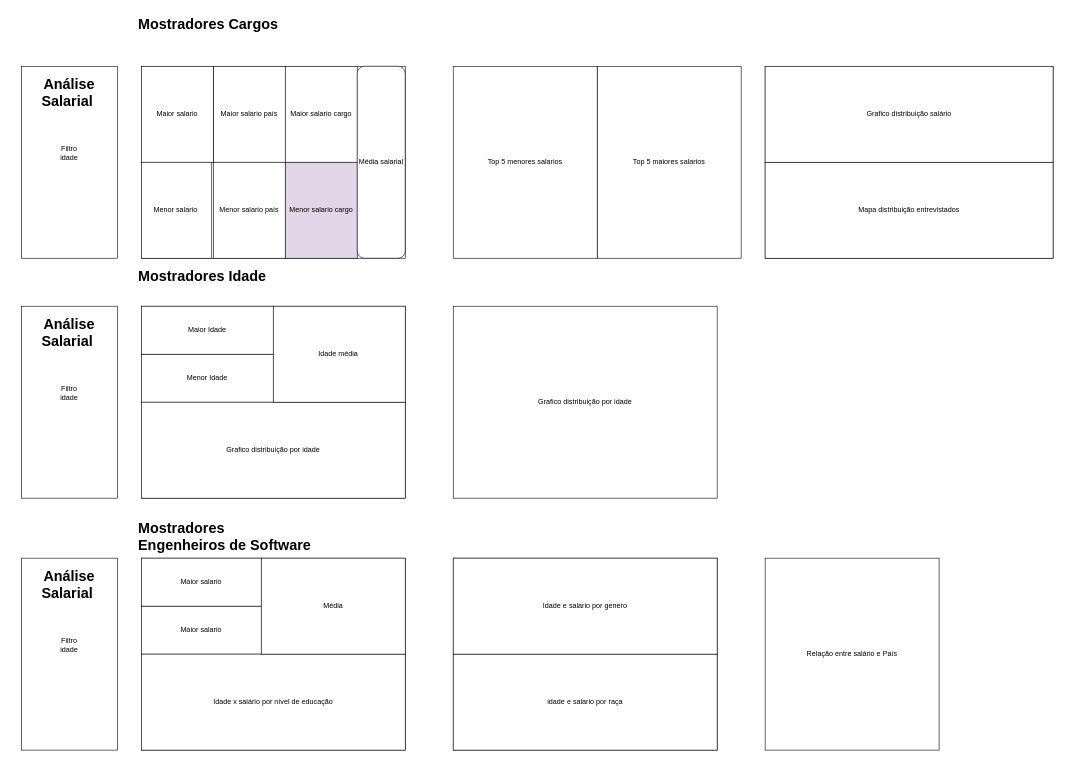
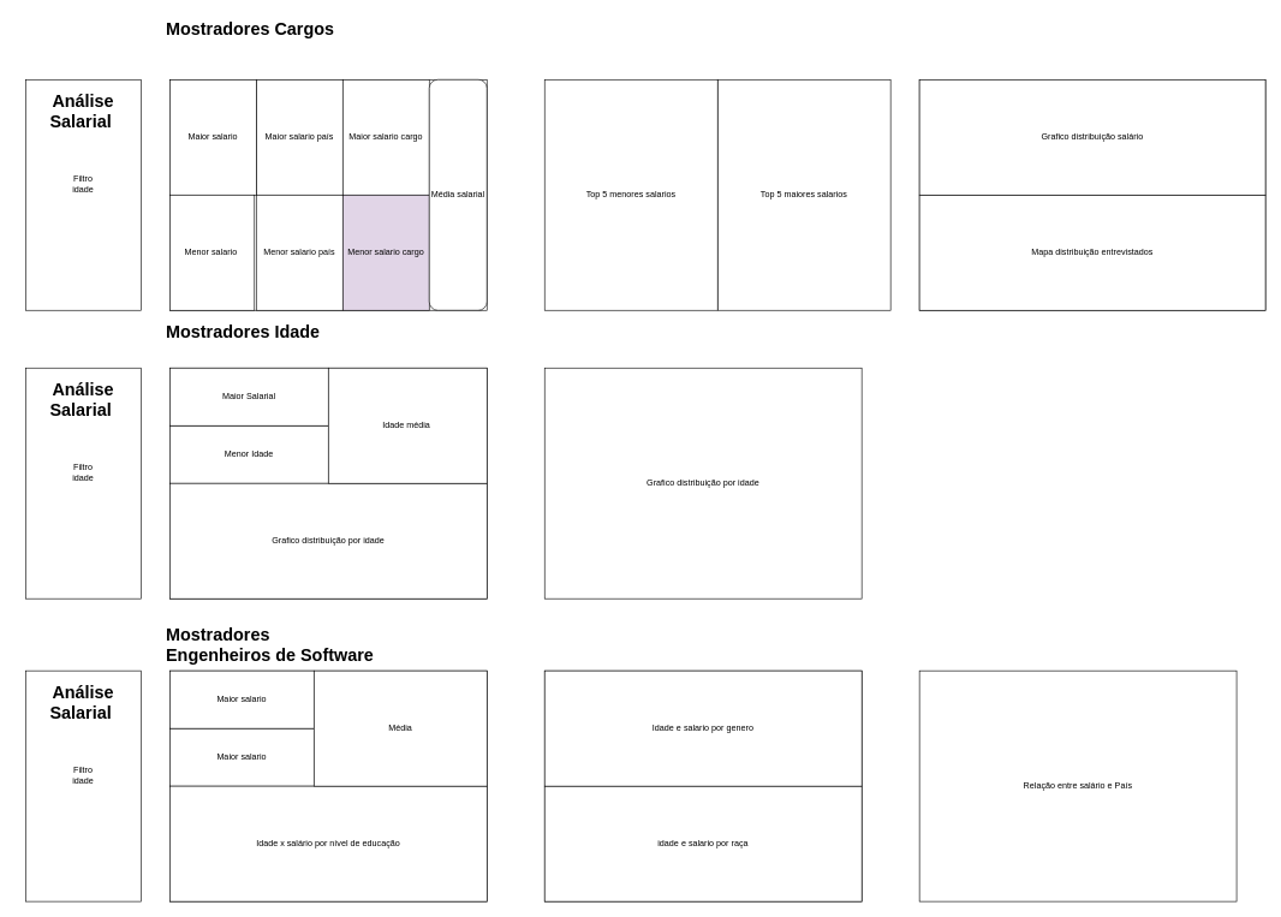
- <mxCell id="14" value="Maior Idade" style="rounded=0;whiteSpace=wrap;html=1;" parent="1" vertex="1"><mxGeometry x="235" y="510" width="220" height="80" as="geometry" /></mxCell>
+ <mxCell id="14" value="Maior Salarial" style="rounded=0;whiteSpace=wrap;html=1;" parent="1" vertex="1"><mxGeometry x="235" y="510" width="220" height="80" as="geometry" /></mxCell>
- <mxCell id="41" value="Relação entre salário e País" style="rounded=0;whiteSpace=wrap;html=1;" vertex="1" parent="1"><mxGeometry x="1275" y="930" width="290" height="320" as="geometry" /></mxCell>
+ <mxCell id="41" value="Relação entre salário e País" style="rounded=0;whiteSpace=wrap;html=1;" vertex="1" parent="1"><mxGeometry x="1275" y="930" width="440" height="320" as="geometry" /></mxCell>
